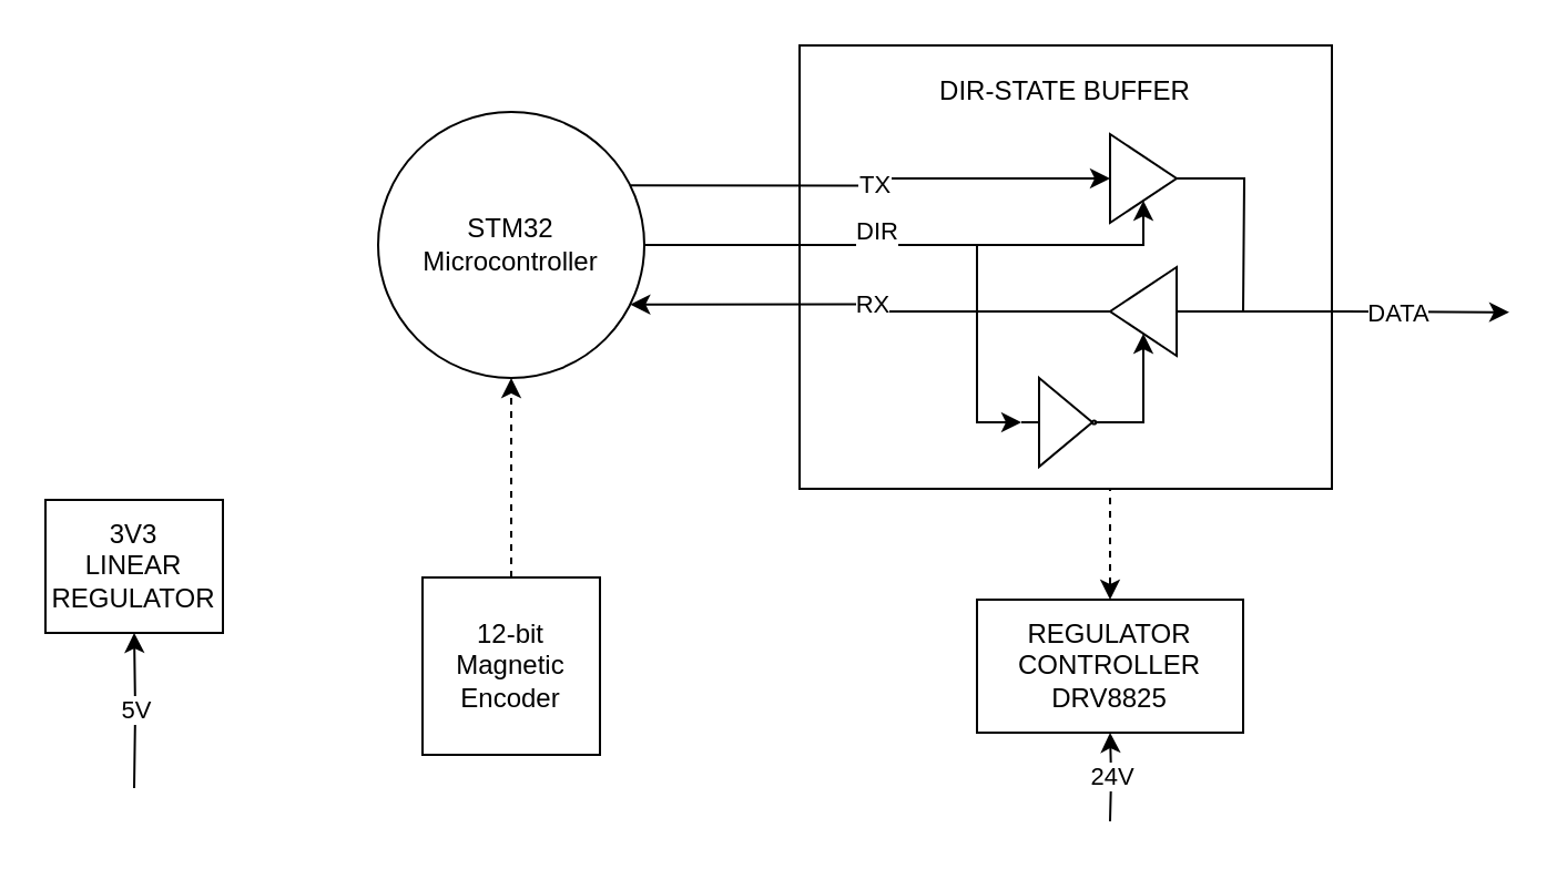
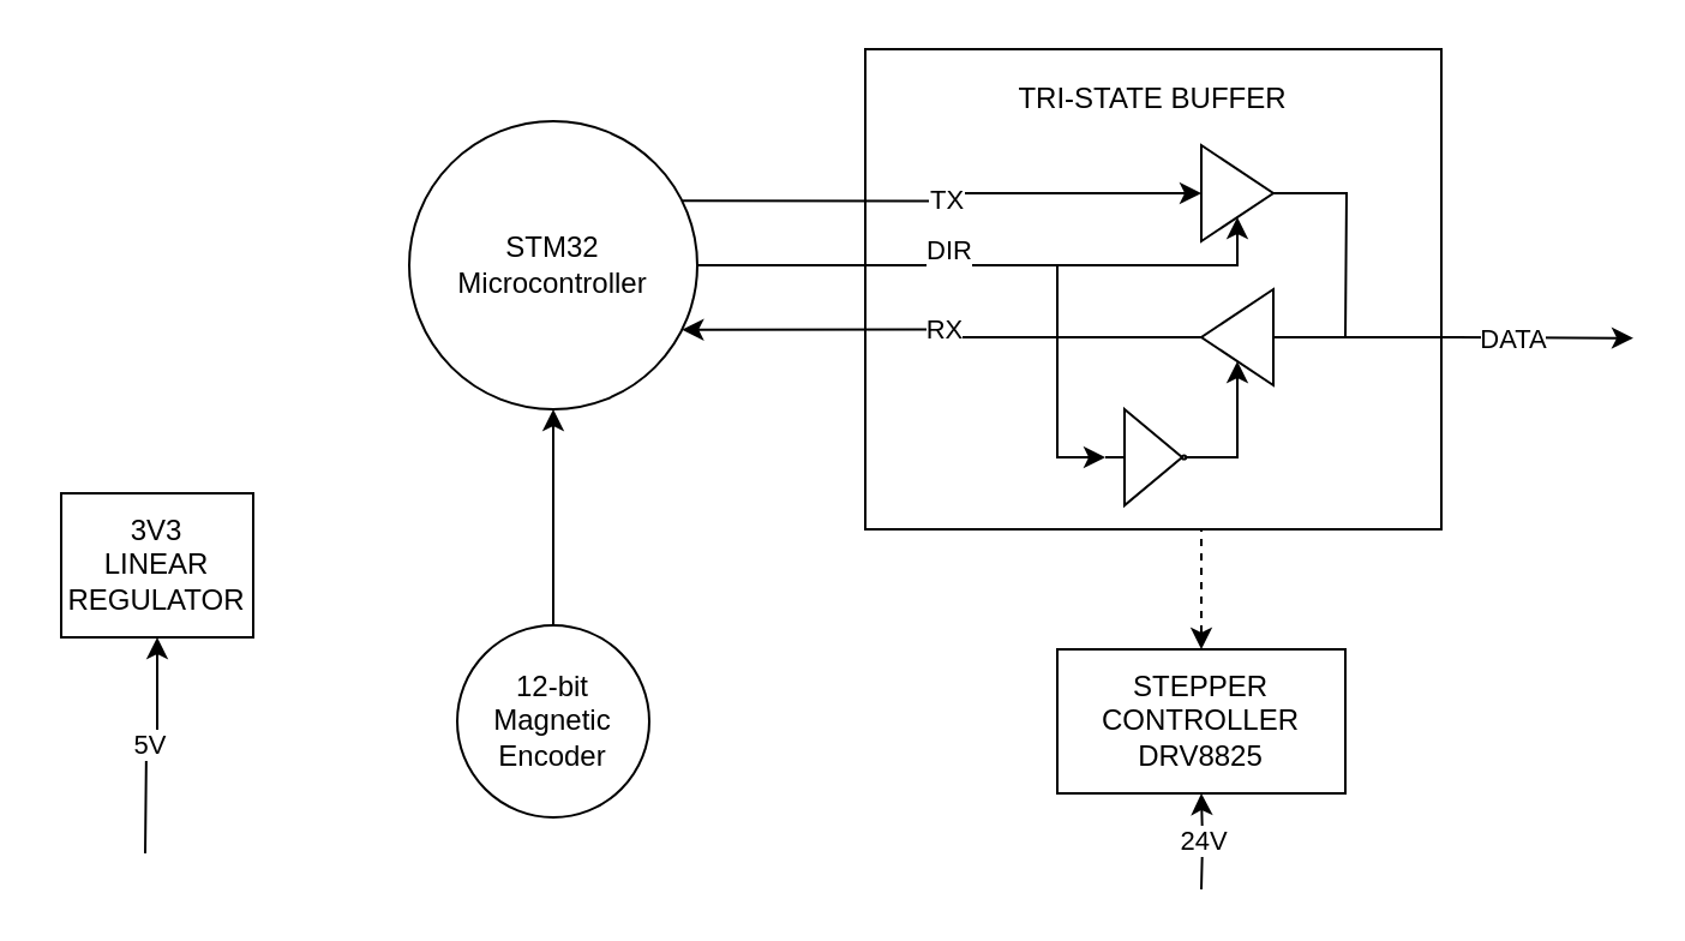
- <mxCell id="6" value="DIR-STATE BUFFER&lt;br&gt;&lt;br&gt;&lt;br&gt;&lt;br&gt;&lt;br&gt;&lt;br&gt;&lt;br&gt;&lt;br&gt;&lt;br&gt;&lt;br&gt;&lt;br&gt;&lt;br&gt;" style="rounded=0;whiteSpace=wrap;html=1;" vertex="1" parent="1"><mxGeometry x="360" y="20" width="240" height="200" as="geometry" /></mxCell>
+ <mxCell id="6" value="TRI-STATE BUFFER&lt;br&gt;&lt;br&gt;&lt;br&gt;&lt;br&gt;&lt;br&gt;&lt;br&gt;&lt;br&gt;&lt;br&gt;&lt;br&gt;&lt;br&gt;&lt;br&gt;&lt;br&gt;" style="rounded=0;whiteSpace=wrap;html=1;" vertex="1" parent="1"><mxGeometry x="360" y="20" width="240" height="200" as="geometry" /></mxCell>
- <mxCell id="2" style="edgeStyle=orthogonalEdgeStyle;rounded=0;orthogonalLoop=1;jettySize=auto;html=1;exitX=0.5;exitY=0;exitDx=0;exitDy=0;entryX=0.5;entryY=1;entryDx=0;entryDy=0;endArrow=classic;endFill=1;dashed=1;" edge="1" parent="1" source="3" target="4"><mxGeometry relative="1" as="geometry" /></mxCell>
+ <mxCell id="2" style="edgeStyle=orthogonalEdgeStyle;rounded=0;orthogonalLoop=1;jettySize=auto;html=1;exitX=0.5;exitY=0;exitDx=0;exitDy=0;entryX=0.5;entryY=1;entryDx=0;entryDy=0;endArrow=classic;endFill=1;" edge="1" parent="1" source="3" target="4"><mxGeometry relative="1" as="geometry" /></mxCell>
- <mxCell id="18" value="3V3&lt;br&gt;LINEAR REGULATOR&lt;br&gt;" style="rounded=0;whiteSpace=wrap;html=1;" vertex="1" parent="1"><mxGeometry x="20" y="225" width="80" height="60" as="geometry" /></mxCell>
+ <mxCell id="18" value="3V3&lt;br&gt;LINEAR REGULATOR&lt;br&gt;" style="rounded=0;whiteSpace=wrap;html=1;" vertex="1" parent="1"><mxGeometry x="25" y="205" width="80" height="60" as="geometry" /></mxCell>
- <mxCell id="3" value="12-bit&lt;br&gt;Magnetic Encoder" style="whiteSpace=wrap;html=1;aspect=fixed;" vertex="1" parent="1"><mxGeometry x="190" y="260" width="80" height="80" as="geometry" /></mxCell>
+ <mxCell id="3" value="12-bit&lt;br&gt;Magnetic Encoder" style="ellipse;whiteSpace=wrap;html=1;aspect=fixed;" vertex="1" parent="1"><mxGeometry x="190" y="260" width="80" height="80" as="geometry" /></mxCell>
- <mxCell id="20" value="REGULATOR CONTROLLER&lt;br&gt;DRV8825" style="rounded=0;whiteSpace=wrap;html=1;" vertex="1" parent="1"><mxGeometry x="440" y="270" width="120" height="60" as="geometry" /></mxCell>
+ <mxCell id="20" value="STEPPER CONTROLLER&lt;br&gt;DRV8825" style="rounded=0;whiteSpace=wrap;html=1;" vertex="1" parent="1"><mxGeometry x="440" y="270" width="120" height="60" as="geometry" /></mxCell>
